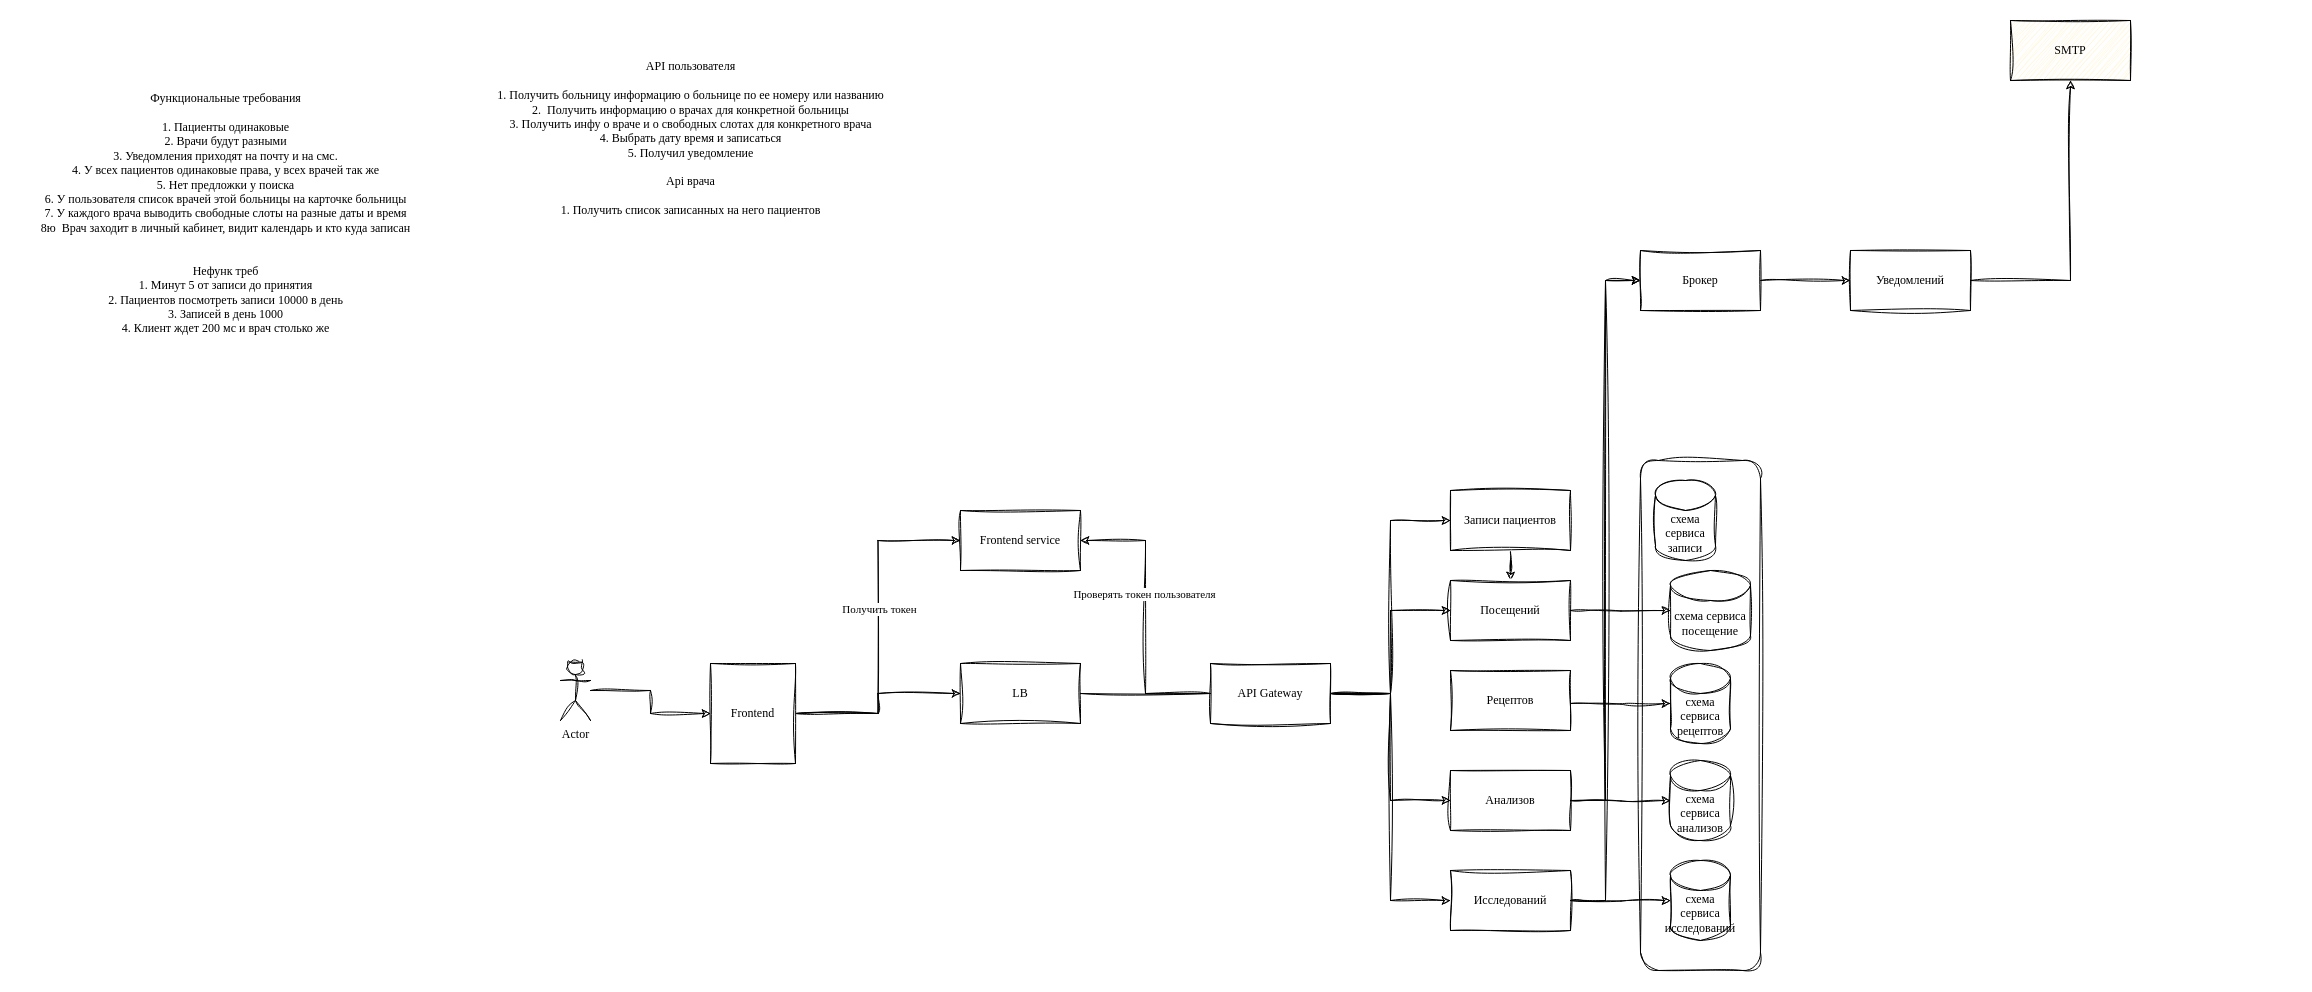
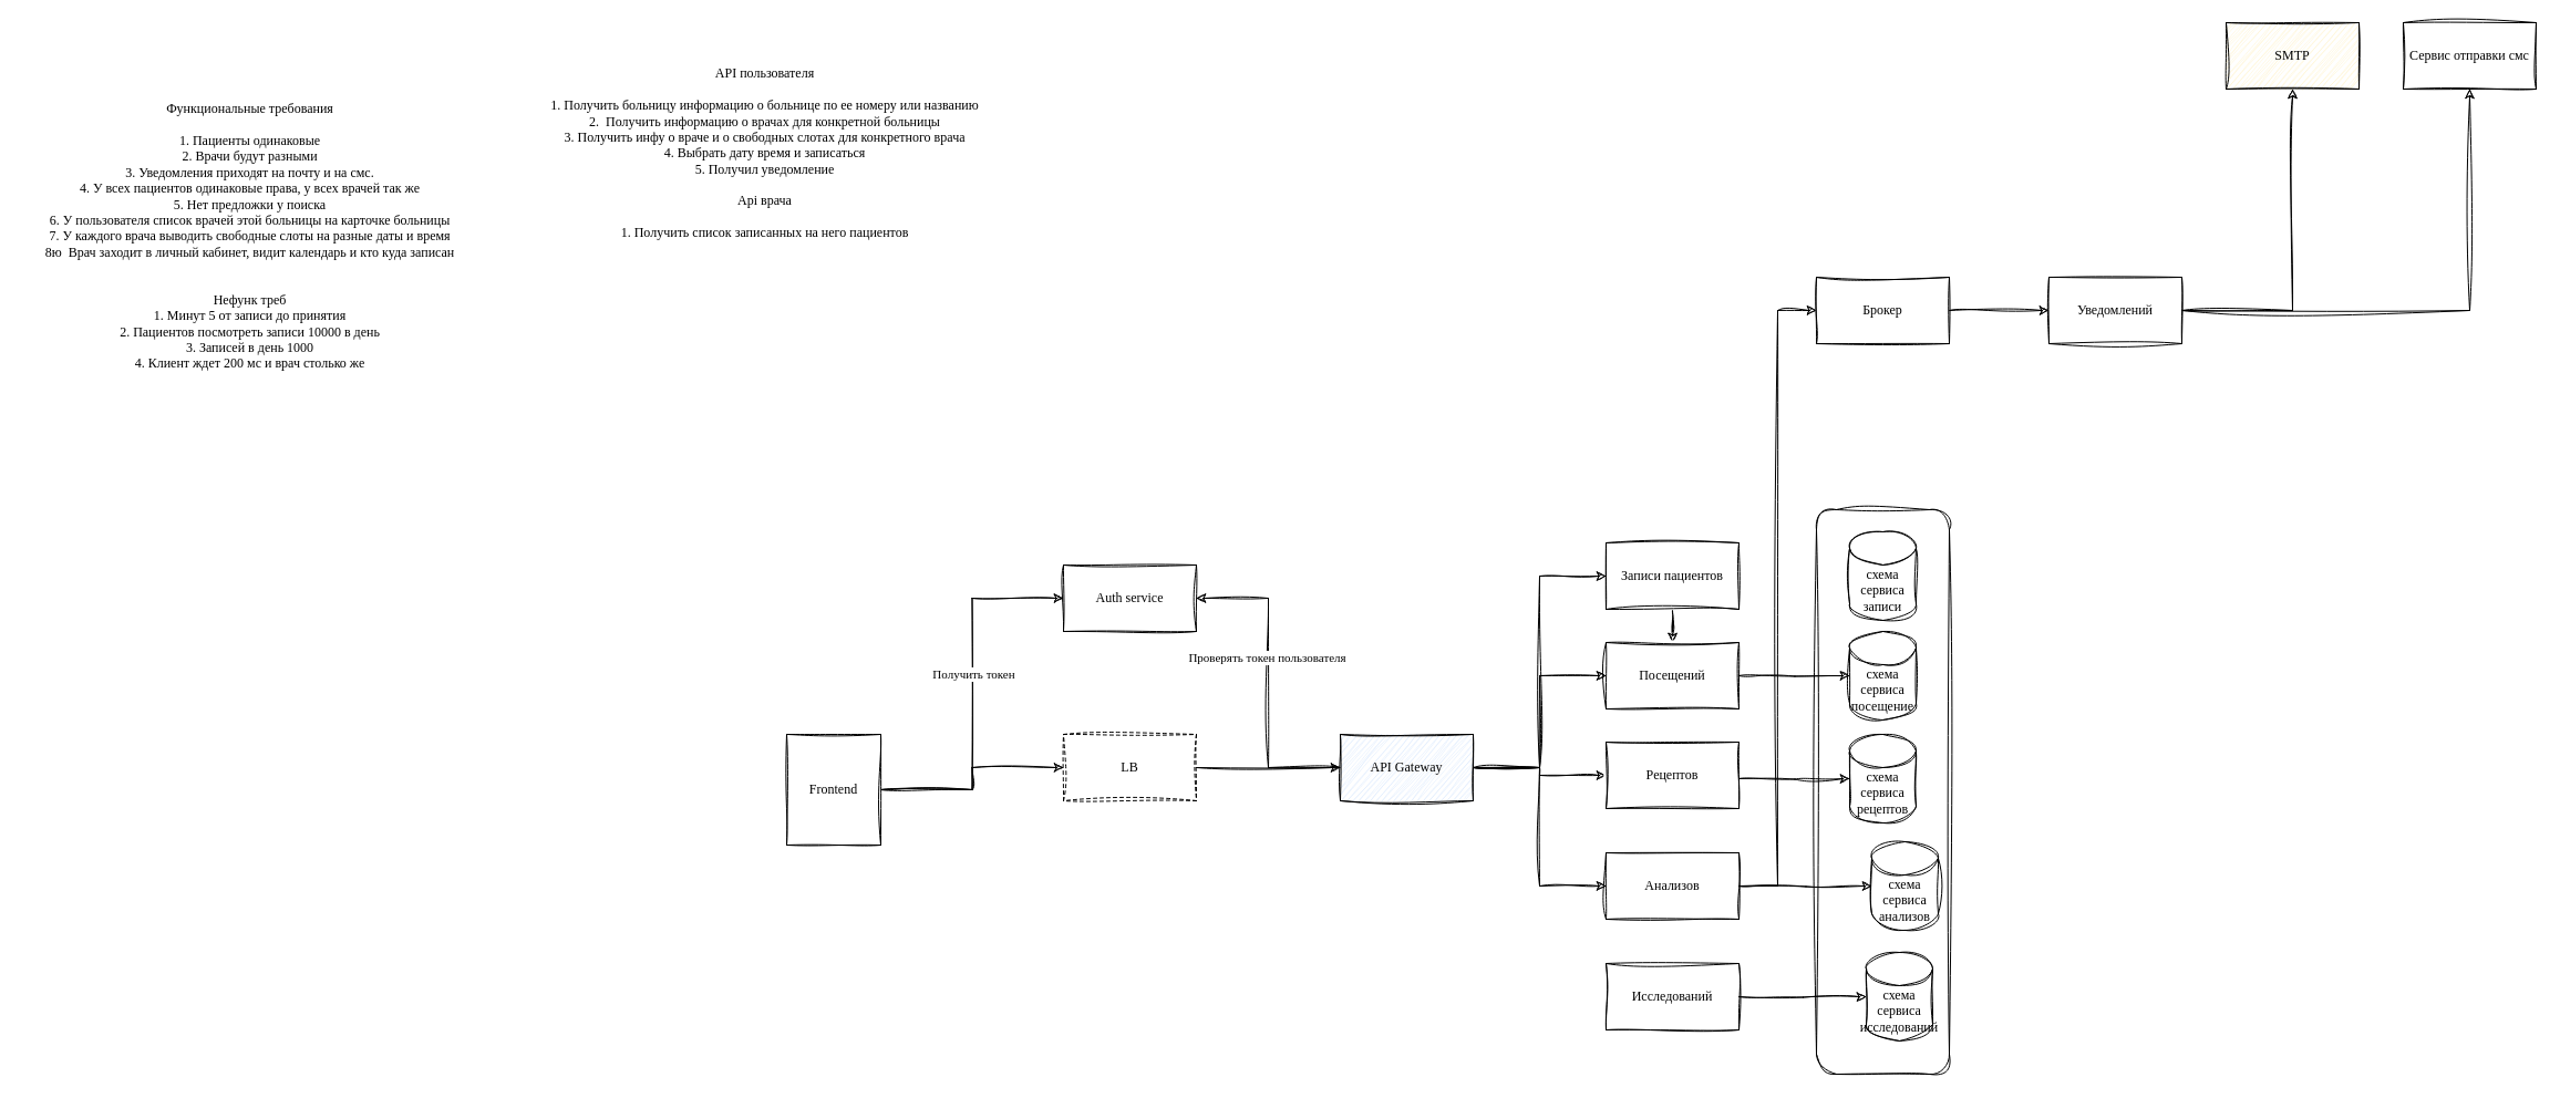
+ <mxCell id="43" value="Сервис отправки смс" style="rounded=0;whiteSpace=wrap;html=1;sketch=1;hachureGap=4;jiggle=2;curveFitting=1;fontFamily=Architects Daughter;fontSource=https%3A%2F%2Ffonts.googleapis.com%2Fcss%3Ffamily%3DArchitects%2BDaughter;" vertex="1" parent="1"><mxGeometry x="2170" y="20" width="120" height="60" as="geometry" /></mxCell>
+ <mxCell id="31" style="edgeStyle=orthogonalEdgeStyle;rounded=0;sketch=1;hachureGap=4;jiggle=2;curveFitting=1;orthogonalLoop=1;jettySize=auto;html=1;entryX=0.5;entryY=1;entryDx=0;entryDy=0;fontFamily=Architects Daughter;fontSource=https%3A%2F%2Ffonts.googleapis.com%2Fcss%3Ffamily%3DArchitects%2BDaughter;" edge="1" parent="1" source="32" target="43"><mxGeometry relative="1" as="geometry" /></mxCell>
- <mxCell id="33" value="схема сервиса записи" style="shape=cylinder3;whiteSpace=wrap;html=1;boundedLbl=1;backgroundOutline=1;size=15;sketch=1;hachureGap=4;jiggle=2;curveFitting=1;fontFamily=Architects Daughter;fontSource=https%3A%2F%2Ffonts.googleapis.com%2Fcss%3Ffamily%3DArchitects%2BDaughter;" vertex="1" parent="1"><mxGeometry x="1655" y="480" width="60" height="80" as="geometry" /></mxCell>
+ <mxCell id="33" value="схема сервиса записи" style="shape=cylinder3;whiteSpace=wrap;html=1;boundedLbl=1;backgroundOutline=1;size=15;sketch=1;hachureGap=4;jiggle=2;curveFitting=1;fontFamily=Architects Daughter;fontSource=https%3A%2F%2Ffonts.googleapis.com%2Fcss%3Ffamily%3DArchitects%2BDaughter;" vertex="1" parent="1"><mxGeometry x="1670" y="480" width="60" height="80" as="geometry" /></mxCell>
- <mxCell id="11" value="Frontend service" style="rounded=0;whiteSpace=wrap;html=1;sketch=1;hachureGap=4;jiggle=2;curveFitting=1;fontFamily=Architects Daughter;fontSource=https%3A%2F%2Ffonts.googleapis.com%2Fcss%3Ffamily%3DArchitects%2BDaughter;" vertex="1" parent="1"><mxGeometry x="960" y="510" width="120" height="60" as="geometry" /></mxCell>
+ <mxCell id="11" value="Auth service" style="rounded=0;whiteSpace=wrap;html=1;sketch=1;hachureGap=4;jiggle=2;curveFitting=1;fontFamily=Architects Daughter;fontSource=https%3A%2F%2Ffonts.googleapis.com%2Fcss%3Ffamily%3DArchitects%2BDaughter;" vertex="1" parent="1"><mxGeometry x="960" y="510" width="120" height="60" as="geometry" /></mxCell>
- <mxCell id="34" value="схема сервиса посещение" style="shape=cylinder3;whiteSpace=wrap;html=1;boundedLbl=1;backgroundOutline=1;size=15;sketch=1;hachureGap=4;jiggle=2;curveFitting=1;fontFamily=Architects Daughter;fontSource=https%3A%2F%2Ffonts.googleapis.com%2Fcss%3Ffamily%3DArchitects%2BDaughter;" vertex="1" parent="1"><mxGeometry x="1670" y="570" width="80" height="80" as="geometry" /></mxCell>
+ <mxCell id="34" value="схема сервиса посещение" style="shape=cylinder3;whiteSpace=wrap;html=1;boundedLbl=1;backgroundOutline=1;size=15;sketch=1;hachureGap=4;jiggle=2;curveFitting=1;fontFamily=Architects Daughter;fontSource=https%3A%2F%2Ffonts.googleapis.com%2Fcss%3Ffamily%3DArchitects%2BDaughter;" vertex="1" parent="1"><mxGeometry x="1670" y="570" width="60" height="80" as="geometry" /></mxCell>
- <mxCell id="10" value="Actor" style="shape=umlActor;verticalLabelPosition=bottom;verticalAlign=top;html=1;outlineConnect=0;sketch=1;hachureGap=4;jiggle=2;curveFitting=1;fontFamily=Architects Daughter;fontSource=https%3A%2F%2Ffonts.googleapis.com%2Fcss%3Ffamily%3DArchitects%2BDaughter;" vertex="1" parent="1"><mxGeometry x="560" y="660" width="30" height="60" as="geometry" /></mxCell>
- <mxCell id="13" value="LB" style="rounded=0;whiteSpace=wrap;html=1;sketch=1;hachureGap=4;jiggle=2;curveFitting=1;fontFamily=Architects Daughter;fontSource=https%3A%2F%2Ffonts.googleapis.com%2Fcss%3Ffamily%3DArchitects%2BDaughter;" vertex="1" parent="1"><mxGeometry x="960" y="663" width="120" height="60" as="geometry" /></mxCell>
+ <mxCell id="13" value="LB" style="rounded=0;whiteSpace=wrap;html=1;sketch=1;hachureGap=4;jiggle=2;curveFitting=1;fontFamily=Architects Daughter;fontSource=https%3A%2F%2Ffonts.googleapis.com%2Fcss%3Ffamily%3DArchitects%2BDaughter;dashed=1;" vertex="1" parent="1"><mxGeometry x="960" y="663" width="120" height="60" as="geometry" /></mxCell>
- <mxCell id="12" style="edgeStyle=orthogonalEdgeStyle;rounded=0;sketch=1;hachureGap=4;jiggle=2;curveFitting=1;orthogonalLoop=1;jettySize=auto;html=1;entryX=0;entryY=0.5;entryDx=0;entryDy=0;fontFamily=Architects Daughter;fontSource=https%3A%2F%2Ffonts.googleapis.com%2Fcss%3Ffamily%3DArchitects%2BDaughter;endArrow=none;" edge="1" parent="1" source="13" target="21"><mxGeometry relative="1" as="geometry" /></mxCell>
+ <mxCell id="12" style="edgeStyle=orthogonalEdgeStyle;rounded=0;sketch=1;hachureGap=4;jiggle=2;curveFitting=1;orthogonalLoop=1;jettySize=auto;html=1;entryX=0;entryY=0.5;entryDx=0;entryDy=0;fontFamily=Architects Daughter;fontSource=https%3A%2F%2Ffonts.googleapis.com%2Fcss%3Ffamily%3DArchitects%2BDaughter;" edge="1" parent="1" source="13" target="21"><mxGeometry relative="1" as="geometry" /></mxCell>
- <mxCell id="21" value="API Gateway" style="rounded=0;whiteSpace=wrap;html=1;sketch=1;hachureGap=4;jiggle=2;curveFitting=1;fontFamily=Architects Daughter;fontSource=https%3A%2F%2Ffonts.googleapis.com%2Fcss%3Ffamily%3DArchitects%2BDaughter;" vertex="1" parent="1"><mxGeometry x="1210" y="663" width="120" height="60" as="geometry" /></mxCell>
+ <mxCell id="21" value="API Gateway" style="rounded=0;whiteSpace=wrap;html=1;sketch=1;hachureGap=4;jiggle=2;curveFitting=1;fontFamily=Architects Daughter;fontSource=https%3A%2F%2Ffonts.googleapis.com%2Fcss%3Ffamily%3DArchitects%2BDaughter;fillColor=#dae8fc;" vertex="1" parent="1"><mxGeometry x="1210" y="663" width="120" height="60" as="geometry" /></mxCell>
- <mxCell id="9" style="edgeStyle=orthogonalEdgeStyle;rounded=0;sketch=1;hachureGap=4;jiggle=2;curveFitting=1;orthogonalLoop=1;jettySize=auto;html=1;fontFamily=Architects Daughter;fontSource=https%3A%2F%2Ffonts.googleapis.com%2Fcss%3Ffamily%3DArchitects%2BDaughter;entryX=0;entryY=0.5;entryDx=0;entryDy=0;" edge="1" parent="1" source="10" target="8"><mxGeometry relative="1" as="geometry"><mxPoint x="700" y="690" as="targetPoint" /></mxGeometry></mxCell>
+ <mxCell id="18" style="edgeStyle=orthogonalEdgeStyle;rounded=0;sketch=1;hachureGap=4;jiggle=2;curveFitting=1;orthogonalLoop=1;jettySize=auto;html=1;entryX=0;entryY=0.5;entryDx=0;entryDy=0;fontFamily=Architects Daughter;fontSource=https%3A%2F%2Ffonts.googleapis.com%2Fcss%3Ffamily%3DArchitects%2BDaughter;" edge="1" parent="1" source="21" target="25"><mxGeometry relative="1" as="geometry" /></mxCell>
- <mxCell id="38" value="схема сервиса анализов" style="shape=cylinder3;whiteSpace=wrap;html=1;boundedLbl=1;backgroundOutline=1;size=15;sketch=1;hachureGap=4;jiggle=2;curveFitting=1;fontFamily=Architects Daughter;fontSource=https%3A%2F%2Ffonts.googleapis.com%2Fcss%3Ffamily%3DArchitects%2BDaughter;" vertex="1" parent="1"><mxGeometry x="1670" y="760" width="60" height="80" as="geometry" /></mxCell>
+ <mxCell id="38" value="схема сервиса анализов" style="shape=cylinder3;whiteSpace=wrap;html=1;boundedLbl=1;backgroundOutline=1;size=15;sketch=1;hachureGap=4;jiggle=2;curveFitting=1;fontFamily=Architects Daughter;fontSource=https%3A%2F%2Ffonts.googleapis.com%2Fcss%3Ffamily%3DArchitects%2BDaughter;" vertex="1" parent="1"><mxGeometry x="1690" y="760" width="60" height="80" as="geometry" /></mxCell>
- <mxCell id="28" style="edgeStyle=orthogonalEdgeStyle;rounded=0;sketch=1;hachureGap=4;jiggle=2;curveFitting=1;orthogonalLoop=1;jettySize=auto;html=1;entryX=0;entryY=0.5;entryDx=0;entryDy=0;fontFamily=Architects Daughter;fontSource=https%3A%2F%2Ffonts.googleapis.com%2Fcss%3Ffamily%3DArchitects%2BDaughter;" edge="1" parent="1" source="29" target="45"><mxGeometry relative="1" as="geometry" /></mxCell>
- <mxCell id="20" style="edgeStyle=orthogonalEdgeStyle;rounded=0;sketch=1;hachureGap=4;jiggle=2;curveFitting=1;orthogonalLoop=1;jettySize=auto;html=1;entryX=0;entryY=0.5;entryDx=0;entryDy=0;fontFamily=Architects Daughter;fontSource=https%3A%2F%2Ffonts.googleapis.com%2Fcss%3Ffamily%3DArchitects%2BDaughter;" edge="1" parent="1" source="21" target="29"><mxGeometry relative="1" as="geometry" /></mxCell>
- <mxCell id="40" value="схема сервиса исследований" style="shape=cylinder3;whiteSpace=wrap;html=1;boundedLbl=1;backgroundOutline=1;size=15;sketch=1;hachureGap=4;jiggle=2;curveFitting=1;fontFamily=Architects Daughter;fontSource=https%3A%2F%2Ffonts.googleapis.com%2Fcss%3Ffamily%3DArchitects%2BDaughter;" vertex="1" parent="1"><mxGeometry x="1670" y="860" width="60" height="80" as="geometry" /></mxCell>
+ <mxCell id="40" value="схема сервиса исследований" style="shape=cylinder3;whiteSpace=wrap;html=1;boundedLbl=1;backgroundOutline=1;size=15;sketch=1;hachureGap=4;jiggle=2;curveFitting=1;fontFamily=Architects Daughter;fontSource=https%3A%2F%2Ffonts.googleapis.com%2Fcss%3Ffamily%3DArchitects%2BDaughter;" vertex="1" parent="1"><mxGeometry x="1685" y="860" width="60" height="80" as="geometry" /></mxCell>
